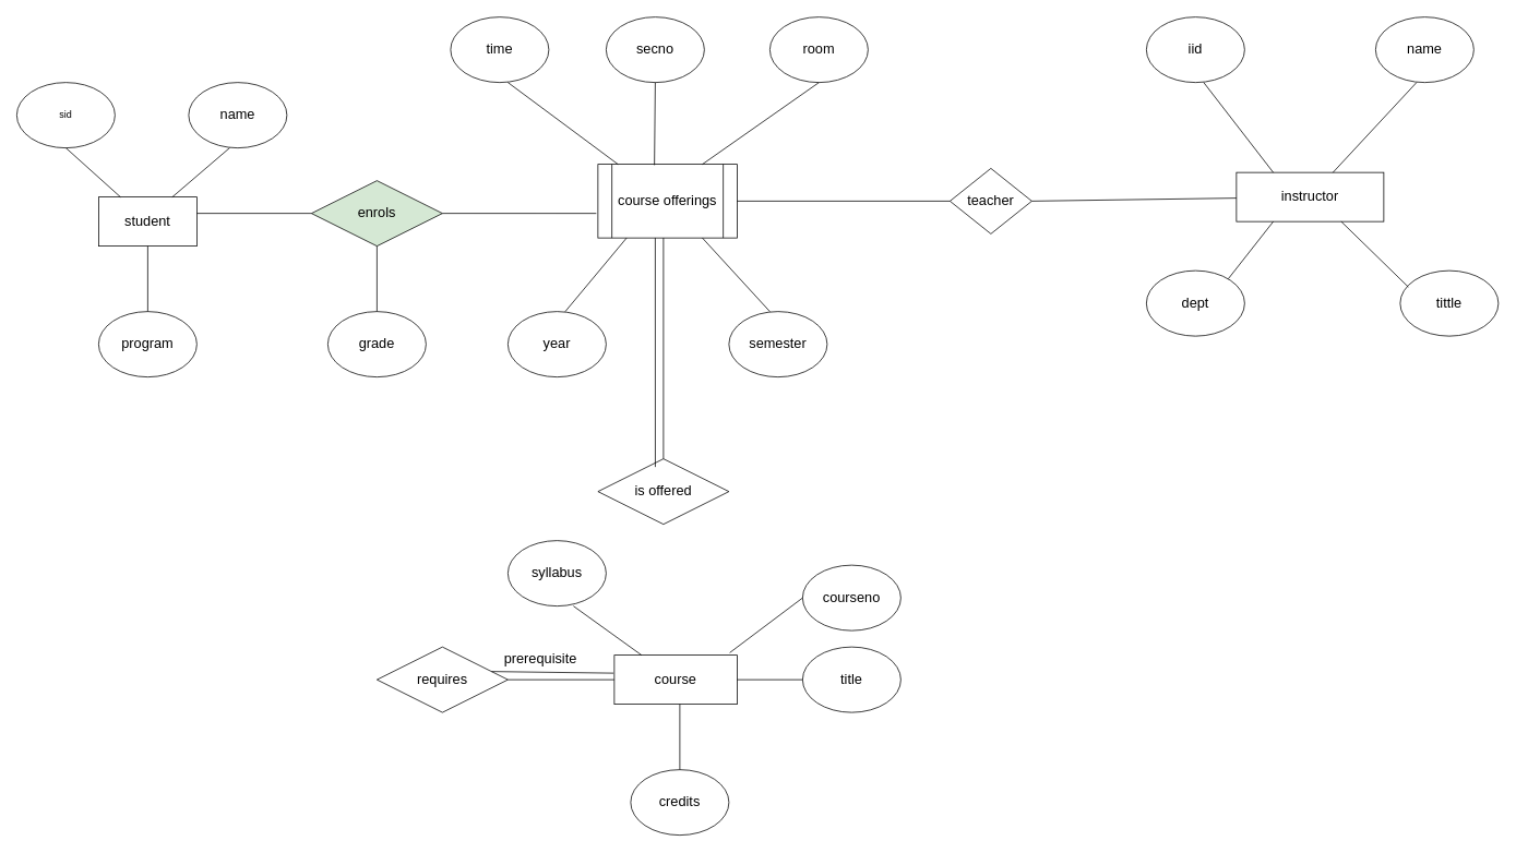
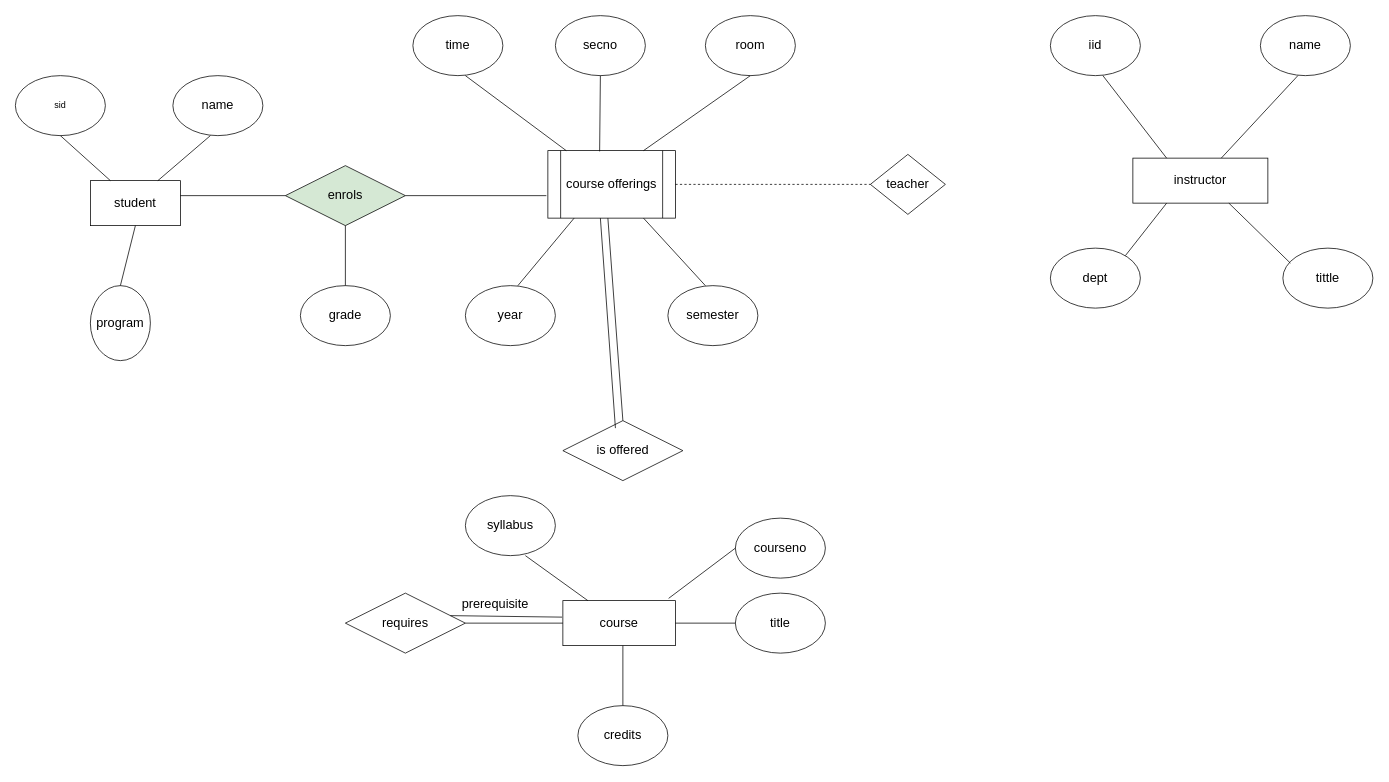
- <mxCell id="41" value="" style="endArrow=none;html=1;rounded=0;entryX=1;entryY=0.5;entryDx=0;entryDy=0;fontSize=17;" edge="1" parent="1" source="14" target="13"><mxGeometry width="50" height="50" relative="1" as="geometry"><mxPoint x="1439.289" y="290" as="sourcePoint" /><mxPoint x="1439.289" y="240" as="targetPoint" /></mxGeometry></mxCell>
- <mxCell id="40" value="" style="endArrow=none;html=1;rounded=0;exitX=1;exitY=0.5;exitDx=0;exitDy=0;entryX=0;entryY=0.5;entryDx=0;entryDy=0;fontSize=17;" edge="1" parent="1" source="7" target="13"><mxGeometry width="50" height="50" relative="1" as="geometry"><mxPoint x="1110" y="290" as="sourcePoint" /><mxPoint x="1160" y="240" as="targetPoint" /></mxGeometry></mxCell>
+ <mxCell id="40" value="" style="endArrow=none;html=1;rounded=0;exitX=1;exitY=0.5;exitDx=0;exitDy=0;entryX=0;entryY=0.5;entryDx=0;entryDy=0;fontSize=17;dashed=1;" edge="1" parent="1" source="7" target="13"><mxGeometry width="50" height="50" relative="1" as="geometry"><mxPoint x="1110" y="290" as="sourcePoint" /><mxPoint x="1160" y="240" as="targetPoint" /></mxGeometry></mxCell>
- <mxCell id="26" value="program" style="ellipse;whiteSpace=wrap;html=1;fontSize=17;" vertex="1" parent="1"><mxGeometry x="120" y="380" width="120" height="80" as="geometry" /></mxCell>
+ <mxCell id="26" value="program" style="ellipse;whiteSpace=wrap;html=1;fontSize=17;" vertex="1" parent="1"><mxGeometry x="120" y="380" width="80" height="100" as="geometry" /></mxCell>
- <mxCell id="19" value="is offered" style="rhombus;whiteSpace=wrap;html=1;fontSize=17;" vertex="1" parent="1"><mxGeometry x="730" y="560" width="160" height="80" as="geometry" /></mxCell>
+ <mxCell id="19" value="is offered" style="rhombus;whiteSpace=wrap;html=1;fontSize=17;" vertex="1" parent="1"><mxGeometry x="750" y="560" width="160" height="80" as="geometry" /></mxCell>
